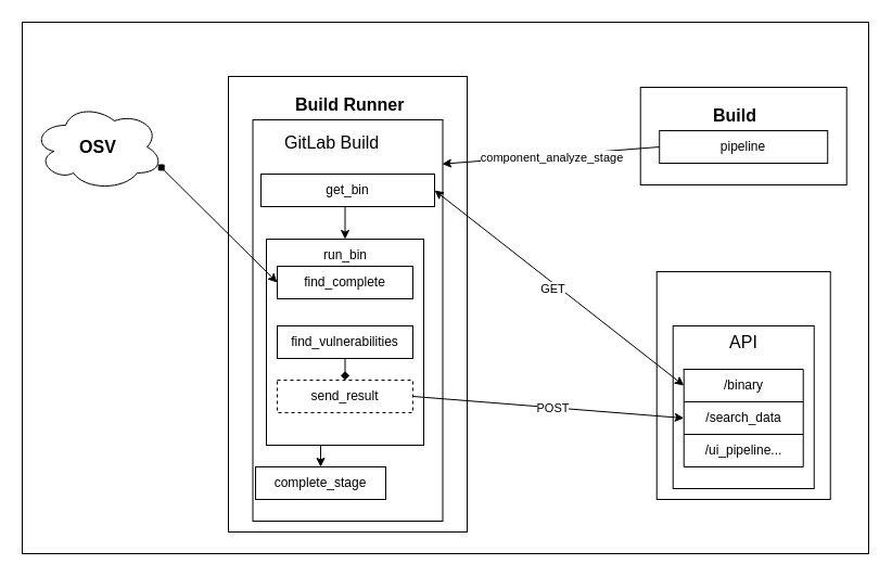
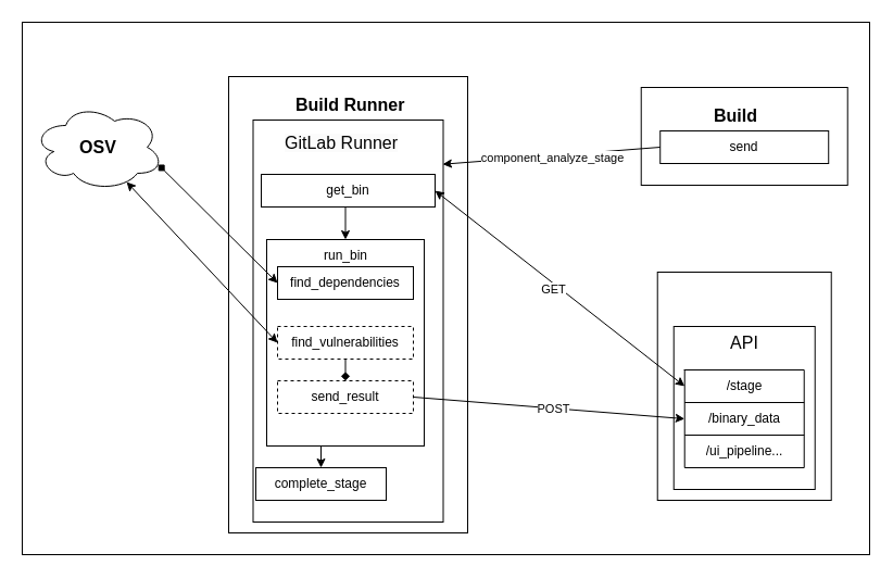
- <mxCell id="18" value="&lt;span style=&quot;color: rgb(0, 0, 0); font-family: Helvetica; font-size: 16px; font-style: normal; font-variant-ligatures: normal; font-variant-caps: normal; font-weight: 400; letter-spacing: normal; orphans: 2; text-align: center; text-indent: 0px; text-transform: none; widows: 2; word-spacing: 0px; -webkit-text-stroke-width: 0px; white-space: normal; background-color: rgb(251, 251, 251); text-decoration-thickness: initial; text-decoration-style: initial; text-decoration-color: initial; display: inline !important; float: none;&quot;&gt;GitLab Build&lt;/span&gt;" style="text;whiteSpace=wrap;html=1;" parent="1" vertex="1"><mxGeometry x="260" y="115" width="130" height="40" as="geometry" /></mxCell>
+ <mxCell id="18" value="&lt;span style=&quot;color: rgb(0, 0, 0); font-family: Helvetica; font-size: 16px; font-style: normal; font-variant-ligatures: normal; font-variant-caps: normal; font-weight: 400; letter-spacing: normal; orphans: 2; text-align: center; text-indent: 0px; text-transform: none; widows: 2; word-spacing: 0px; -webkit-text-stroke-width: 0px; white-space: normal; background-color: rgb(251, 251, 251); text-decoration-thickness: initial; text-decoration-style: initial; text-decoration-color: initial; display: inline !important; float: none;&quot;&gt;GitLab Runner&lt;/span&gt;" style="text;whiteSpace=wrap;html=1;" parent="1" vertex="1"><mxGeometry x="260" y="115" width="130" height="40" as="geometry" /></mxCell>
- <mxCell id="19" value="pipeline" style="rounded=0;whiteSpace=wrap;html=1;" parent="1" vertex="1"><mxGeometry x="607.23" y="120" width="155" height="30" as="geometry" /></mxCell>
+ <mxCell id="19" value="send" style="rounded=0;whiteSpace=wrap;html=1;" parent="1" vertex="1"><mxGeometry x="607.23" y="120" width="155" height="30" as="geometry" /></mxCell>
+ <mxCell id="39" value="" style="endArrow=classic;startArrow=classic;html=1;rounded=0;entryX=0.717;entryY=0.9;entryDx=0;entryDy=0;entryPerimeter=0;exitX=0;exitY=0.5;exitDx=0;exitDy=0;" parent="1" source="31" target="33" edge="1"><mxGeometry width="50" height="50" relative="1" as="geometry"><mxPoint x="305" y="270" as="sourcePoint" /><mxPoint x="155" y="161" as="targetPoint" /></mxGeometry></mxCell>
- <mxCell id="29" value="find_complete" style="rounded=0;whiteSpace=wrap;html=1;" parent="1" vertex="1"><mxGeometry x="255" y="245" width="125" height="30" as="geometry" /></mxCell>
+ <mxCell id="29" value="find_dependencies" style="rounded=0;whiteSpace=wrap;html=1;" parent="1" vertex="1"><mxGeometry x="255" y="245" width="125" height="30" as="geometry" /></mxCell>
- <mxCell id="31" value="find_vulnerabilities" style="rounded=0;whiteSpace=wrap;html=1;" parent="1" vertex="1"><mxGeometry x="255" y="300" width="125" height="30" as="geometry" /></mxCell>
+ <mxCell id="31" value="find_vulnerabilities" style="rounded=0;whiteSpace=wrap;html=1;dashed=1;" parent="1" vertex="1"><mxGeometry x="255" y="300" width="125" height="30" as="geometry" /></mxCell>
- <mxCell id="8" value="/binary" style="shape=partialRectangle;html=1;whiteSpace=wrap;connectable=0;strokeColor=inherit;overflow=hidden;fillColor=none;top=0;left=0;bottom=0;right=0;pointerEvents=1;" parent="7" vertex="1"><mxGeometry width="110" height="30" as="geometry"><mxRectangle width="110" height="30" as="alternateBounds" /></mxGeometry></mxCell>
+ <mxCell id="8" value="/stage" style="shape=partialRectangle;html=1;whiteSpace=wrap;connectable=0;strokeColor=inherit;overflow=hidden;fillColor=none;top=0;left=0;bottom=0;right=0;pointerEvents=1;" parent="7" vertex="1"><mxGeometry width="110" height="30" as="geometry"><mxRectangle width="110" height="30" as="alternateBounds" /></mxGeometry></mxCell>
- <mxCell id="10" value="/search_data" style="shape=partialRectangle;html=1;whiteSpace=wrap;connectable=0;strokeColor=inherit;overflow=hidden;fillColor=none;top=0;left=0;bottom=0;right=0;pointerEvents=1;" parent="9" vertex="1"><mxGeometry width="110" height="30" as="geometry"><mxRectangle width="110" height="30" as="alternateBounds" /></mxGeometry></mxCell>
+ <mxCell id="10" value="/binary_data" style="shape=partialRectangle;html=1;whiteSpace=wrap;connectable=0;strokeColor=inherit;overflow=hidden;fillColor=none;top=0;left=0;bottom=0;right=0;pointerEvents=1;" parent="9" vertex="1"><mxGeometry width="110" height="30" as="geometry"><mxRectangle width="110" height="30" as="alternateBounds" /></mxGeometry></mxCell>
